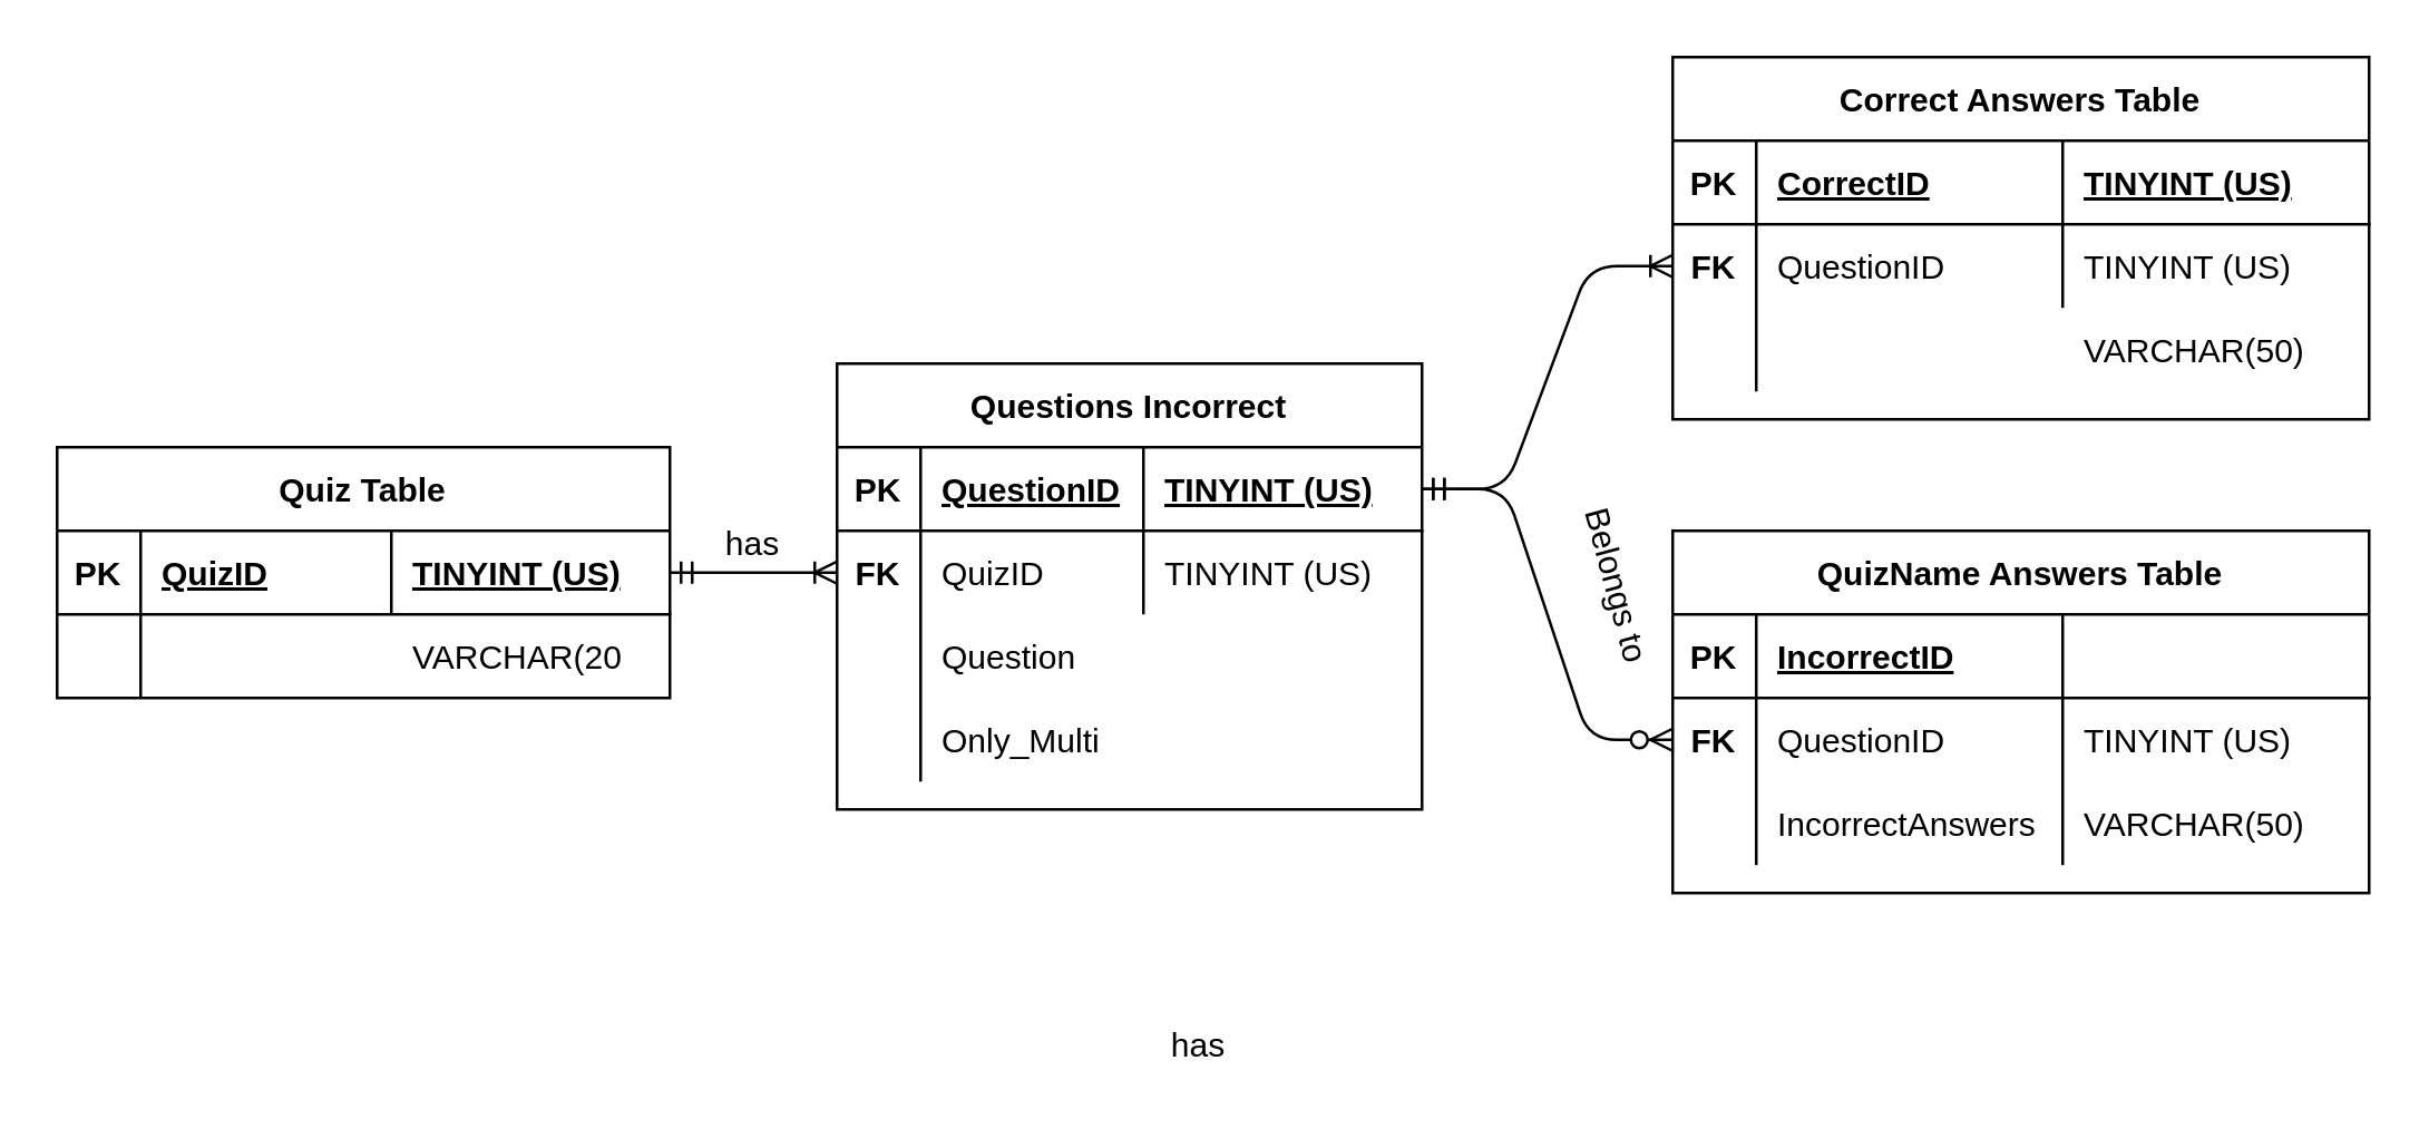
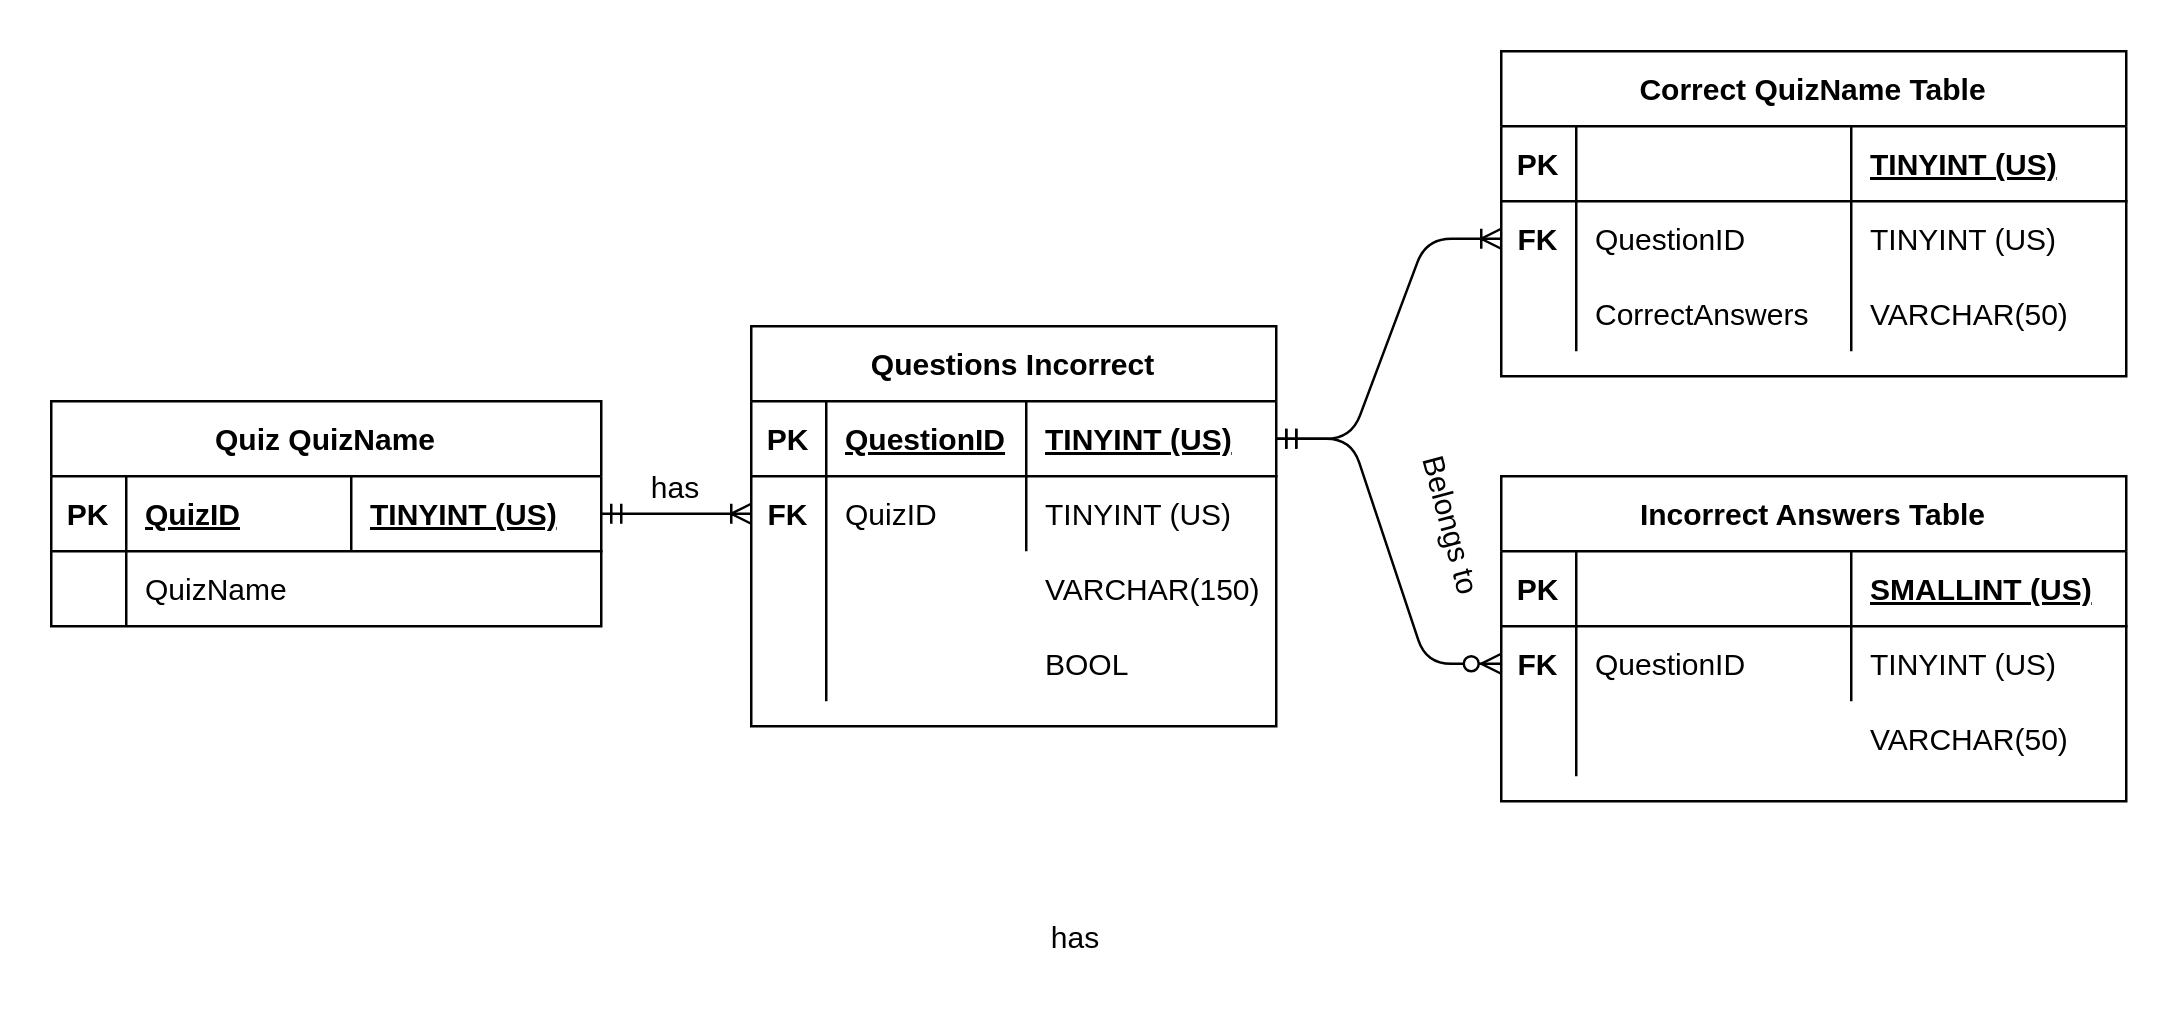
- <mxCell id="29" value="Correct Answers Table" style="shape=table;startSize=30;container=1;collapsible=1;childLayout=tableLayout;fixedRows=1;rowLines=0;fontStyle=1;align=center;resizeLast=1;" parent="1" vertex="1"><mxGeometry x="600" y="20" width="250" height="130" as="geometry" /></mxCell>
+ <mxCell id="29" value="Correct QuizName Table" style="shape=table;startSize=30;container=1;collapsible=1;childLayout=tableLayout;fixedRows=1;rowLines=0;fontStyle=1;align=center;resizeLast=1;" parent="1" vertex="1"><mxGeometry x="600" y="20" width="250" height="130" as="geometry" /></mxCell>
- <mxCell id="32" value="CorrectID" style="shape=partialRectangle;connectable=0;fillColor=none;top=0;left=0;bottom=0;right=0;align=left;spacingLeft=6;fontStyle=5;overflow=hidden;" parent="30" vertex="1"><mxGeometry x="30" width="110" height="30" as="geometry" /></mxCell>
+ <mxCell id="40" value="CorrectAnswers" style="shape=partialRectangle;connectable=0;fillColor=none;top=0;left=0;bottom=0;right=0;align=left;spacingLeft=6;overflow=hidden;" parent="38" vertex="1"><mxGeometry x="30" width="110" height="30" as="geometry" /></mxCell>
- <mxCell id="2" value="Quiz Table" style="shape=table;startSize=30;container=1;collapsible=1;childLayout=tableLayout;fixedRows=1;rowLines=0;fontStyle=1;align=center;resizeLast=1;" parent="1" vertex="1"><mxGeometry x="20" y="160" width="220" height="90" as="geometry" /></mxCell>
+ <mxCell id="2" value="Quiz QuizName" style="shape=table;startSize=30;container=1;collapsible=1;childLayout=tableLayout;fixedRows=1;rowLines=0;fontStyle=1;align=center;resizeLast=1;" parent="1" vertex="1"><mxGeometry x="20" y="160" width="220" height="90" as="geometry" /></mxCell>
- <mxCell id="43" value="QuizName Answers Table" style="shape=table;startSize=30;container=1;collapsible=1;childLayout=tableLayout;fixedRows=1;rowLines=0;fontStyle=1;align=center;resizeLast=1;" parent="1" vertex="1"><mxGeometry x="600" y="190" width="250" height="130" as="geometry" /></mxCell>
+ <mxCell id="43" value="Incorrect Answers Table" style="shape=table;startSize=30;container=1;collapsible=1;childLayout=tableLayout;fixedRows=1;rowLines=0;fontStyle=1;align=center;resizeLast=1;" parent="1" vertex="1"><mxGeometry x="600" y="190" width="250" height="130" as="geometry" /></mxCell>
+ <mxCell id="9" value="QuizName" style="shape=partialRectangle;connectable=0;fillColor=none;top=0;left=0;bottom=0;right=0;align=left;spacingLeft=6;overflow=hidden;" parent="7" vertex="1"><mxGeometry x="30" width="90" height="30" as="geometry" /></mxCell>
- <mxCell id="10" value="VARCHAR(20" style="shape=partialRectangle;connectable=0;fillColor=none;top=0;left=0;bottom=0;right=0;align=left;spacingLeft=6;overflow=hidden;" parent="7" vertex="1"><mxGeometry x="120" width="100" height="30" as="geometry" /></mxCell>
- <mxCell id="22" value="Question" style="shape=partialRectangle;connectable=0;fillColor=none;top=0;left=0;bottom=0;right=0;align=left;spacingLeft=6;overflow=hidden;" parent="20" vertex="1"><mxGeometry x="30" width="80" height="30" as="geometry" /></mxCell>
+ <mxCell id="23" value="VARCHAR(150)" style="shape=partialRectangle;connectable=0;fillColor=none;top=0;left=0;bottom=0;right=0;align=left;spacingLeft=6;overflow=hidden;" parent="20" vertex="1"><mxGeometry x="110" width="100" height="30" as="geometry" /></mxCell>
- <mxCell id="46" value="IncorrectID" style="shape=partialRectangle;connectable=0;fillColor=none;top=0;left=0;bottom=0;right=0;align=left;spacingLeft=6;fontStyle=5;overflow=hidden;" parent="44" vertex="1"><mxGeometry x="30" width="110" height="30" as="geometry" /></mxCell>
+ <mxCell id="47" value="SMALLINT (US)" style="shape=partialRectangle;connectable=0;fillColor=none;top=0;left=0;bottom=0;right=0;align=left;spacingLeft=6;fontStyle=5;overflow=hidden;" parent="44" vertex="1"><mxGeometry x="140" width="110" height="30" as="geometry" /></mxCell>
- <mxCell id="26" value="Only_Multi" style="shape=partialRectangle;connectable=0;fillColor=none;top=0;left=0;bottom=0;right=0;align=left;spacingLeft=6;overflow=hidden;" parent="24" vertex="1"><mxGeometry x="30" width="80" height="30" as="geometry" /></mxCell>
+ <mxCell id="27" value="BOOL" style="shape=partialRectangle;connectable=0;fillColor=none;top=0;left=0;bottom=0;right=0;align=left;spacingLeft=6;overflow=hidden;" parent="24" vertex="1"><mxGeometry x="110" width="100" height="30" as="geometry" /></mxCell>
- <mxCell id="54" value="IncorrectAnswers" style="shape=partialRectangle;connectable=0;fillColor=none;top=0;left=0;bottom=0;right=0;align=left;spacingLeft=6;overflow=hidden;" parent="52" vertex="1"><mxGeometry x="30" width="110" height="30" as="geometry" /></mxCell>
